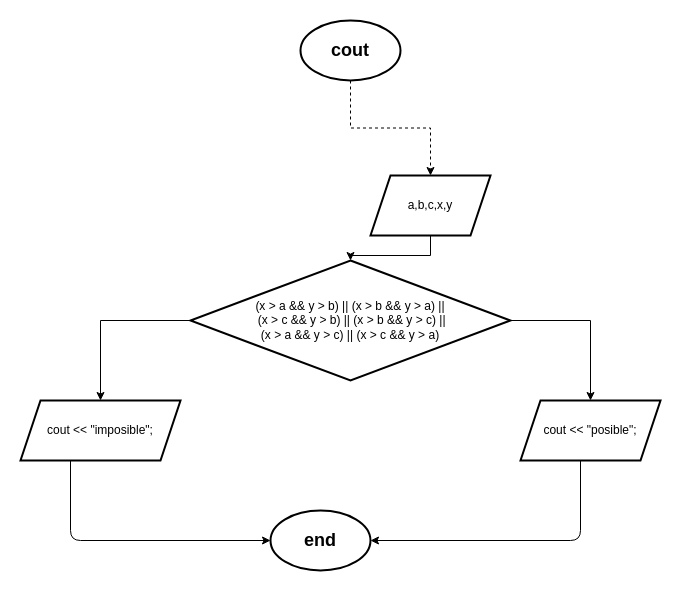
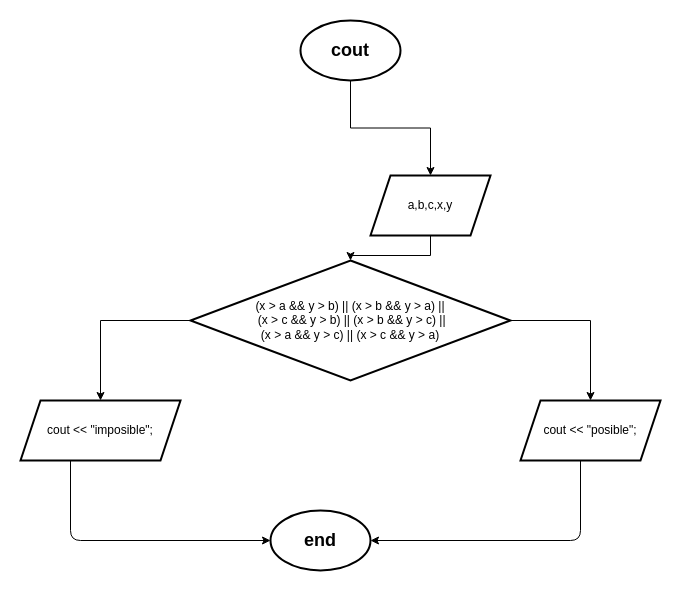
- <mxCell id="4" value="" style="edgeStyle=orthogonalEdgeStyle;rounded=0;orthogonalLoop=1;jettySize=auto;html=1;dashed=1;" edge="1" parent="1" source="5" target="7"><mxGeometry relative="1" as="geometry" /></mxCell>
+ <mxCell id="4" value="" style="edgeStyle=orthogonalEdgeStyle;rounded=0;orthogonalLoop=1;jettySize=auto;html=1;" edge="1" parent="1" source="5" target="7"><mxGeometry relative="1" as="geometry" /></mxCell>
